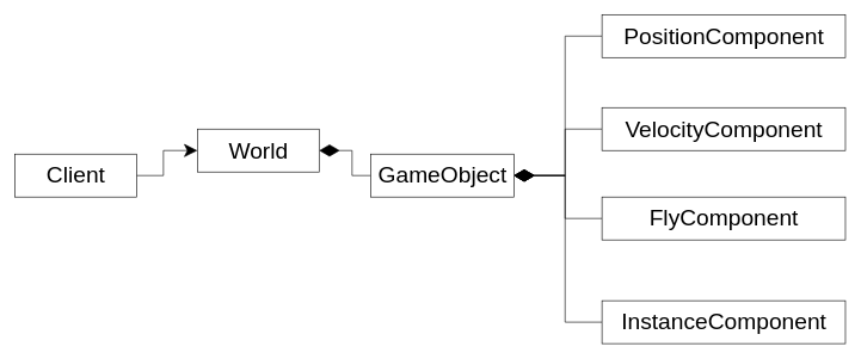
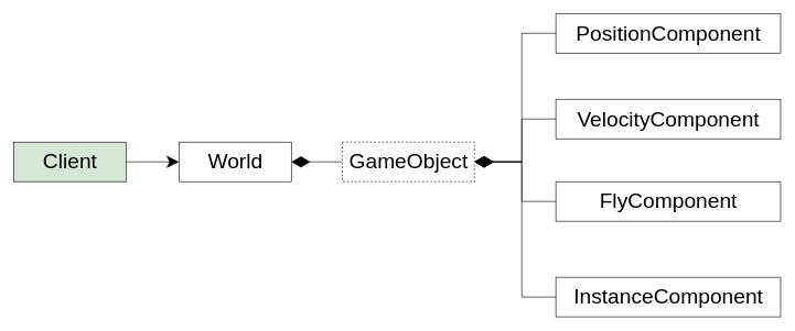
- <mxCell id="5" value="World" style="html=1;fontSize=32;" parent="1" vertex="1"><mxGeometry x="275" y="180" width="170" height="60" as="geometry" /></mxCell>
+ <mxCell id="5" value="World" style="html=1;fontSize=32;" parent="1" vertex="1"><mxGeometry x="270" y="215" width="170" height="60" as="geometry" /></mxCell>
- <mxCell id="3" value="Client" style="html=1;fontSize=32;" parent="1" vertex="1"><mxGeometry x="20" y="215" width="170" height="60" as="geometry" /></mxCell>
+ <mxCell id="3" value="Client" style="html=1;fontSize=32;fillColor=#d5e8d4;" parent="1" vertex="1"><mxGeometry x="20" y="215" width="170" height="60" as="geometry" /></mxCell>
- <mxCell id="10" value="GameObject" style="html=1;fontSize=32;" parent="1" vertex="1"><mxGeometry x="517" y="215" width="200" height="60" as="geometry" /></mxCell>
+ <mxCell id="10" value="GameObject" style="html=1;fontSize=32;dashed=1;" parent="1" vertex="1"><mxGeometry x="517" y="215" width="200" height="60" as="geometry" /></mxCell>
